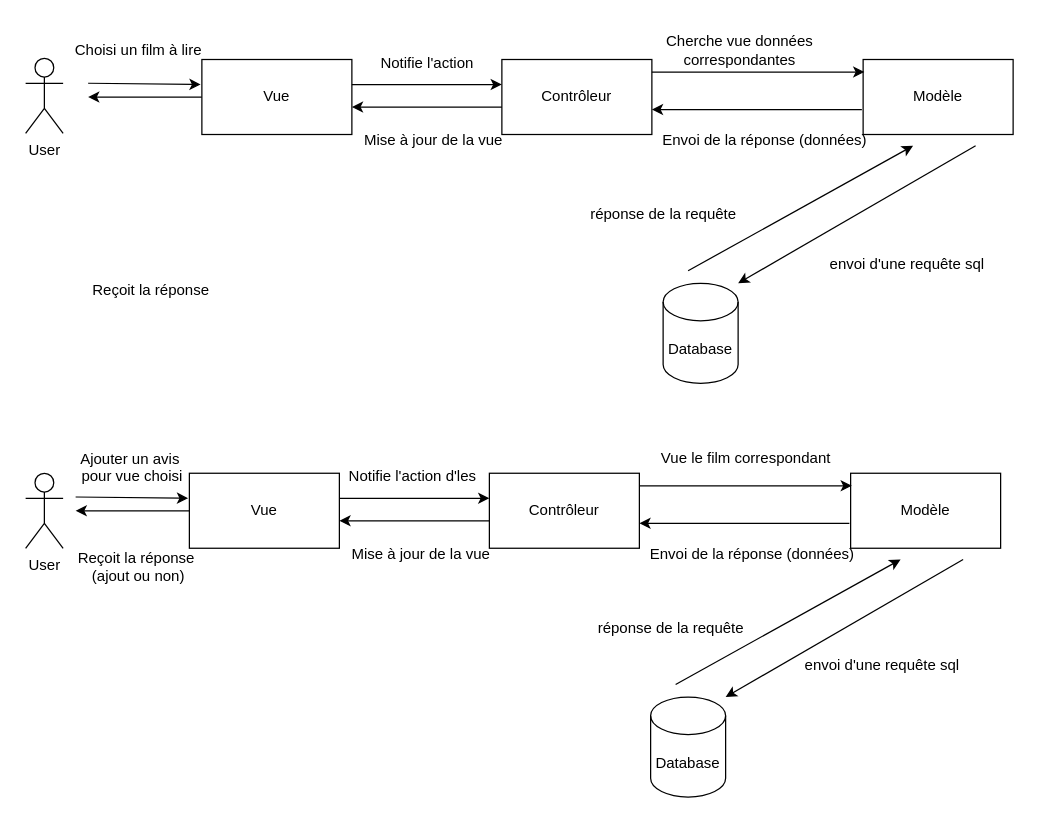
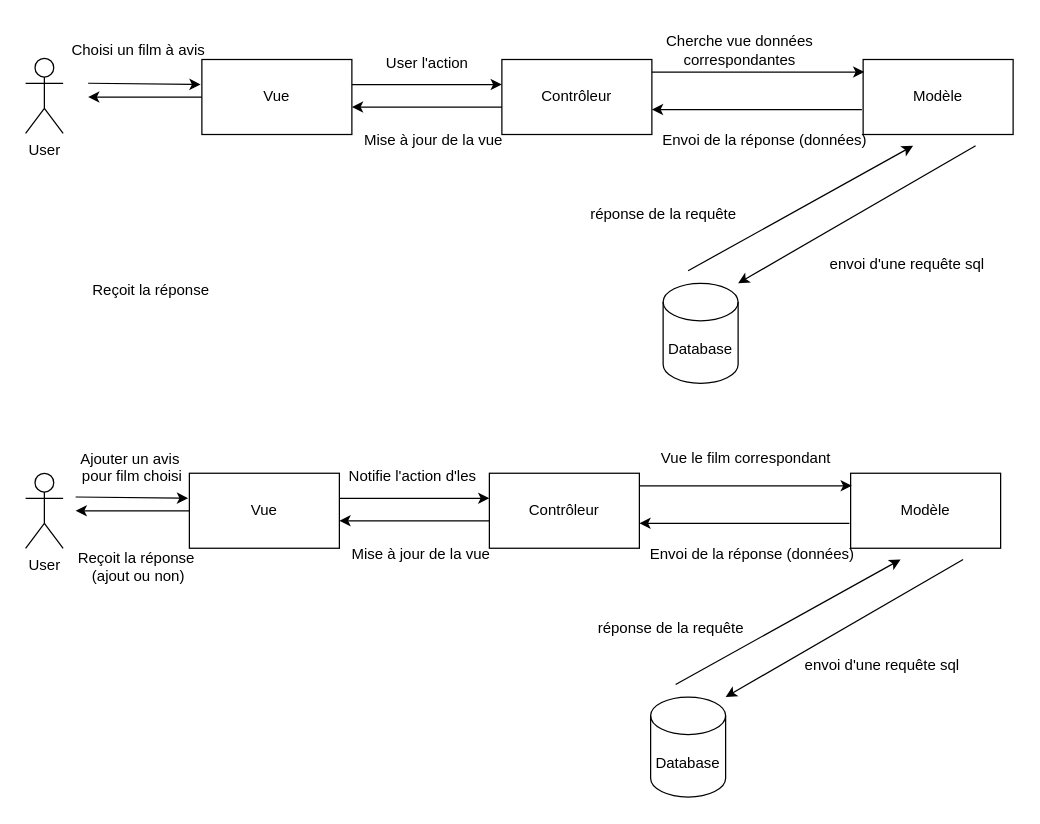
- <mxCell id="9" value="Choisi un film à lire" style="text;html=1;align=center;verticalAlign=middle;resizable=0;points=[];autosize=1;strokeColor=none;fillColor=none;" vertex="1" parent="1"><mxGeometry x="50" y="25" width="120" height="30" as="geometry" /></mxCell>
+ <mxCell id="9" value="Choisi un film à avis" style="text;html=1;align=center;verticalAlign=middle;resizable=0;points=[];autosize=1;strokeColor=none;fillColor=none;" vertex="1" parent="1"><mxGeometry x="50" y="25" width="120" height="30" as="geometry" /></mxCell>
- <mxCell id="17" value="Notifie l'action" style="text;html=1;align=center;verticalAlign=middle;resizable=0;points=[];autosize=1;strokeColor=none;fillColor=none;" vertex="1" parent="1"><mxGeometry x="291" y="35" width="100" height="30" as="geometry" /></mxCell>
+ <mxCell id="17" value="User l'action" style="text;html=1;align=center;verticalAlign=middle;resizable=0;points=[];autosize=1;strokeColor=none;fillColor=none;" vertex="1" parent="1"><mxGeometry x="291" y="35" width="100" height="30" as="geometry" /></mxCell>
- <mxCell id="29" value="Ajouter un avis&amp;nbsp;&lt;div&gt;pour vue choisi&lt;div&gt;&lt;br&gt;&lt;/div&gt;&lt;/div&gt;" style="text;html=1;align=center;verticalAlign=middle;resizable=0;points=[];autosize=1;strokeColor=none;fillColor=none;" vertex="1" parent="1"><mxGeometry x="50" y="351" width="110" height="60" as="geometry" /></mxCell>
+ <mxCell id="29" value="Ajouter un avis&amp;nbsp;&lt;div&gt;pour film choisi&lt;div&gt;&lt;br&gt;&lt;/div&gt;&lt;/div&gt;" style="text;html=1;align=center;verticalAlign=middle;resizable=0;points=[];autosize=1;strokeColor=none;fillColor=none;" vertex="1" parent="1"><mxGeometry x="50" y="351" width="110" height="60" as="geometry" /></mxCell>
